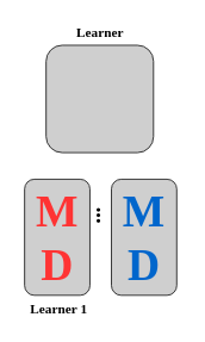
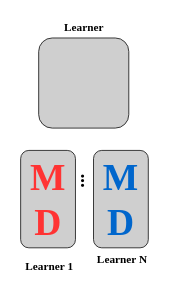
- <mxCell id="3" value="&lt;b style=&quot;font-size: 15px;&quot;&gt;Learner&lt;/b&gt;&lt;b style=&quot;background-color: initial;&quot;&gt;&amp;nbsp;1&lt;/b&gt;" style="text;html=1;align=center;verticalAlign=middle;resizable=0;points=[];autosize=1;strokeColor=none;fillColor=none;fontSize=15;fontFamily=CMU Sans Serif;" vertex="1" parent="1"><mxGeometry x="20" y="329.4" width="90" height="30" as="geometry" /></mxCell>
+ <mxCell id="3" value="&lt;b style=&quot;font-size: 15px;&quot;&gt;Learner&lt;/b&gt;&lt;b style=&quot;background-color: initial;&quot;&gt;&amp;nbsp;1&lt;/b&gt;" style="text;html=1;align=center;verticalAlign=middle;resizable=0;points=[];autosize=1;strokeColor=none;fillColor=none;fontSize=15;fontFamily=CMU Sans Serif;" vertex="1" parent="1"><mxGeometry x="20" y="339.4" width="90" height="30" as="geometry" /></mxCell>
+ <mxCell id="6" value="&lt;b style=&quot;font-size: 15px;&quot;&gt;Learner&lt;/b&gt;&lt;b style=&quot;background-color: initial;&quot;&gt;&amp;nbsp;N&lt;/b&gt;" style="text;html=1;align=center;verticalAlign=middle;resizable=0;points=[];autosize=1;strokeColor=none;fillColor=none;fontSize=15;fontFamily=CMU Sans Serif;" vertex="1" parent="1"><mxGeometry x="117" y="329.4" width="90" height="30" as="geometry" /></mxCell>
